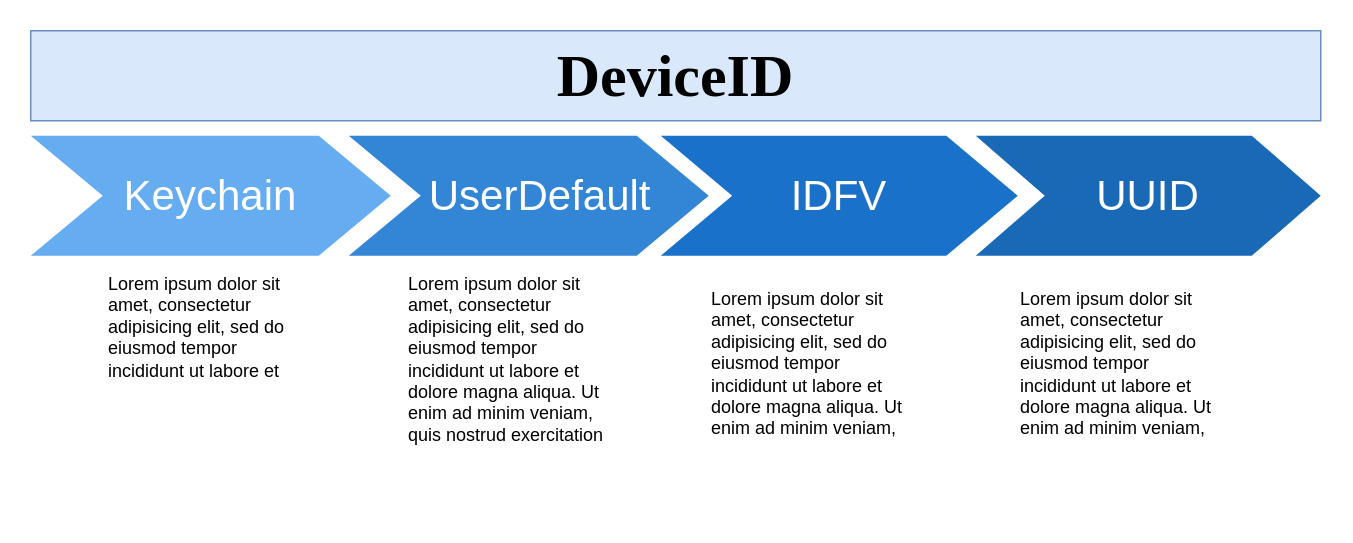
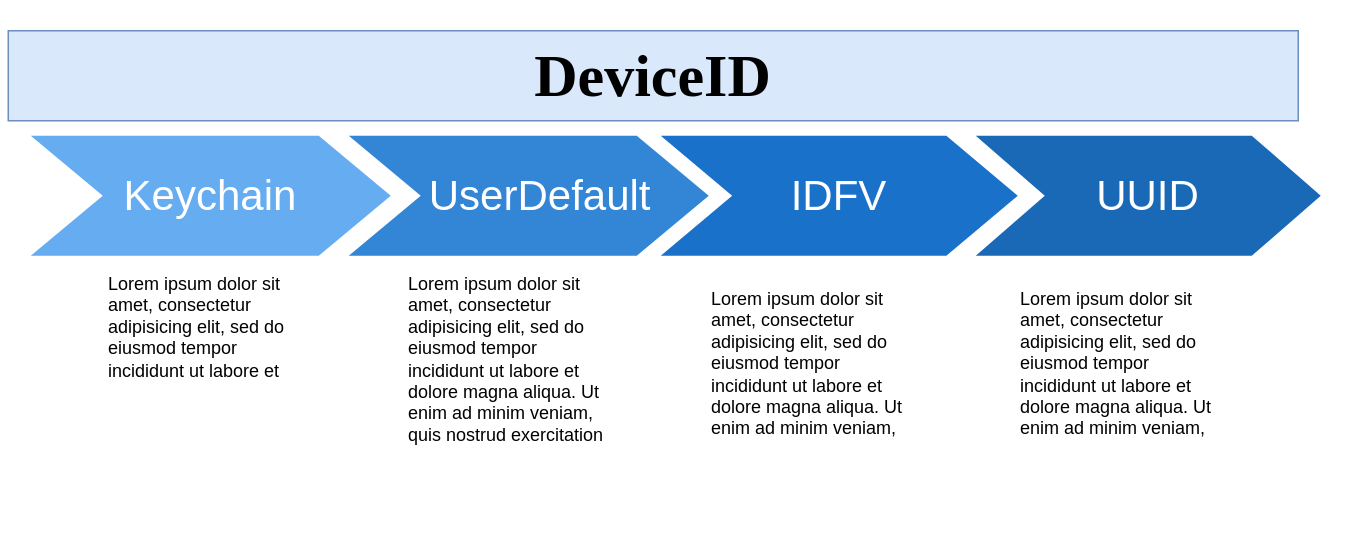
- <mxCell id="6" value="DeviceID" style="text;html=1;strokeColor=#6c8ebf;fillColor=#dae8fc;align=center;verticalAlign=middle;whiteSpace=wrap;fontSize=40;fontStyle=1;fontFamily=Times New Roman;" parent="1" vertex="1"><mxGeometry x="20" y="20" width="860" height="60" as="geometry" /></mxCell>
+ <mxCell id="6" value="DeviceID" style="text;html=1;strokeColor=#6c8ebf;fillColor=#dae8fc;align=center;verticalAlign=middle;whiteSpace=wrap;fontSize=40;fontStyle=1;fontFamily=Times New Roman;" parent="1" vertex="1"><mxGeometry x="5" y="20" width="860" height="60" as="geometry" /></mxCell>
